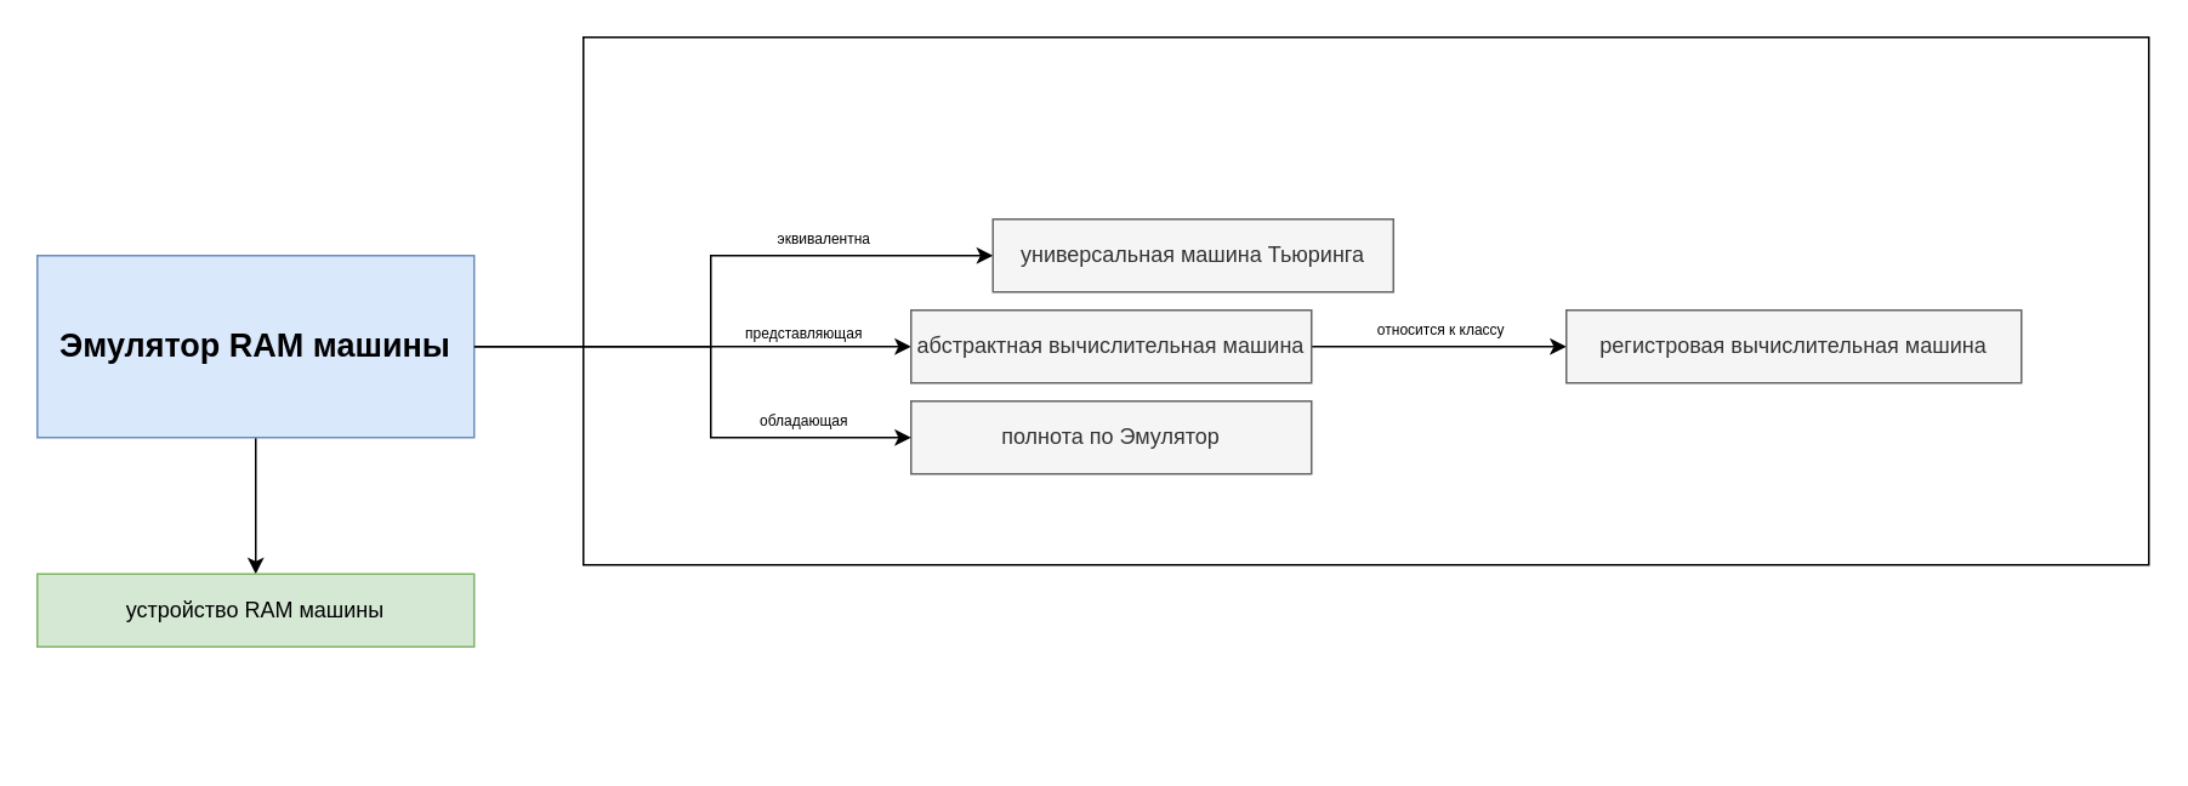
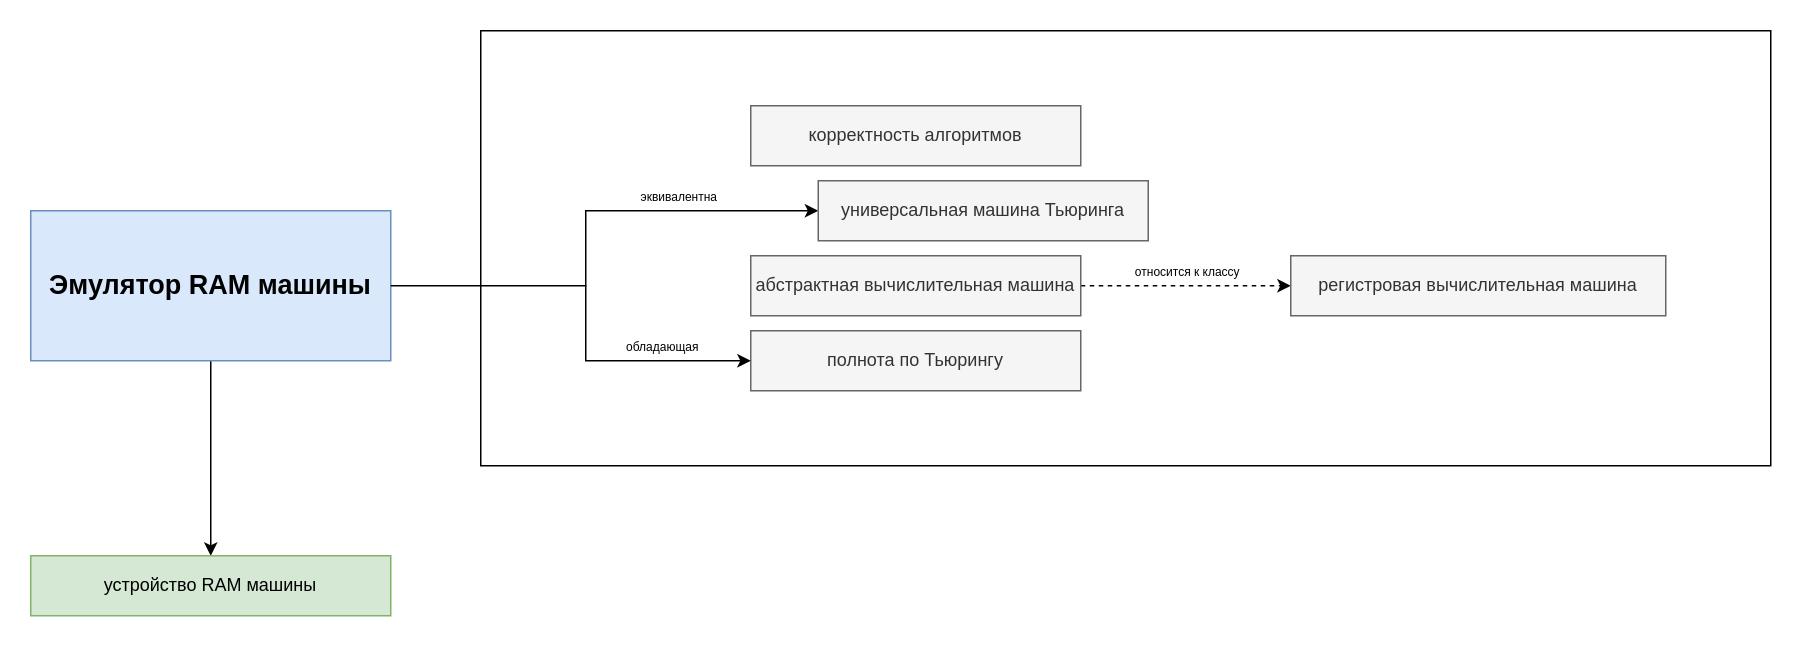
+ <mxCell id="17" value="корректность алгоритмов" style="text;html=1;strokeColor=#666666;fillColor=#f5f5f5;align=center;verticalAlign=middle;whiteSpace=wrap;rounded=0;fontColor=#333333;" vertex="1" parent="1"><mxGeometry x="500" y="70" width="220" height="40" as="geometry" /></mxCell>
- <mxCell id="3" style="edgeStyle=orthogonalEdgeStyle;rounded=0;orthogonalLoop=1;jettySize=auto;html=1;exitX=1;exitY=0.5;exitDx=0;exitDy=0;entryX=0;entryY=0.5;entryDx=0;entryDy=0;" parent="1" source="6" target="14" edge="1"><mxGeometry relative="1" as="geometry" /></mxCell>
- <mxCell id="4" value="&lt;font style=&quot;font-size: 8px&quot;&gt;представляющая&lt;/font&gt;" style="text;html=1;resizable=0;points=[];align=center;verticalAlign=middle;labelBackgroundColor=#ffffff;fontSize=14;" parent="3" vertex="1" connectable="0"><mxGeometry x="-0.194" y="1" relative="1" as="geometry"><mxPoint x="83" y="-9" as="offset" /></mxGeometry></mxCell>
- <mxCell id="10" style="edgeStyle=orthogonalEdgeStyle;rounded=0;orthogonalLoop=1;jettySize=auto;html=1;exitX=1;exitY=0.5;exitDx=0;exitDy=0;entryX=0;entryY=0.5;entryDx=0;entryDy=0;fontSize=8;" edge="1" parent="1" source="14" target="15"><mxGeometry relative="1" as="geometry" /></mxCell>
+ <mxCell id="10" style="edgeStyle=orthogonalEdgeStyle;rounded=0;orthogonalLoop=1;jettySize=auto;html=1;exitX=1;exitY=0.5;exitDx=0;exitDy=0;entryX=0;entryY=0.5;entryDx=0;entryDy=0;fontSize=8;dashed=1;" edge="1" parent="1" source="14" target="15"><mxGeometry relative="1" as="geometry" /></mxCell>
- <mxCell id="7" value="полнота по Эмулятор" style="text;html=1;strokeColor=#666666;fillColor=#f5f5f5;align=center;verticalAlign=middle;whiteSpace=wrap;rounded=0;fontColor=#333333;" parent="1" vertex="1"><mxGeometry x="500" y="220" width="220" height="40" as="geometry" /></mxCell>
+ <mxCell id="7" value="полнота по Тьюрингу" style="text;html=1;strokeColor=#666666;fillColor=#f5f5f5;align=center;verticalAlign=middle;whiteSpace=wrap;rounded=0;fontColor=#333333;" parent="1" vertex="1"><mxGeometry x="500" y="220" width="220" height="40" as="geometry" /></mxCell>
- <mxCell id="18" value="устройство RAM машины" style="text;html=1;strokeColor=#82b366;fillColor=#d5e8d4;align=center;verticalAlign=middle;whiteSpace=wrap;rounded=0;fontSize=12;" vertex="1" parent="1"><mxGeometry x="20" y="315" width="240" height="40" as="geometry" /></mxCell>
+ <mxCell id="18" value="устройство RAM машины" style="text;html=1;strokeColor=#82b366;fillColor=#d5e8d4;align=center;verticalAlign=middle;whiteSpace=wrap;rounded=0;fontSize=12;" vertex="1" parent="1"><mxGeometry x="20" y="370" width="240" height="40" as="geometry" /></mxCell>
